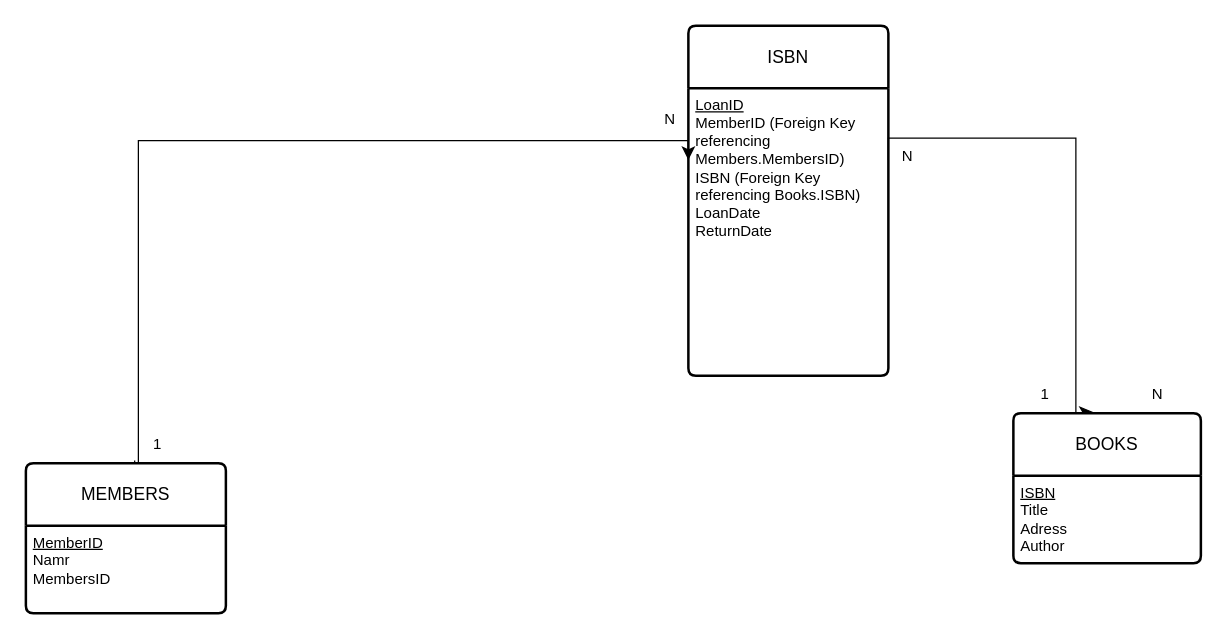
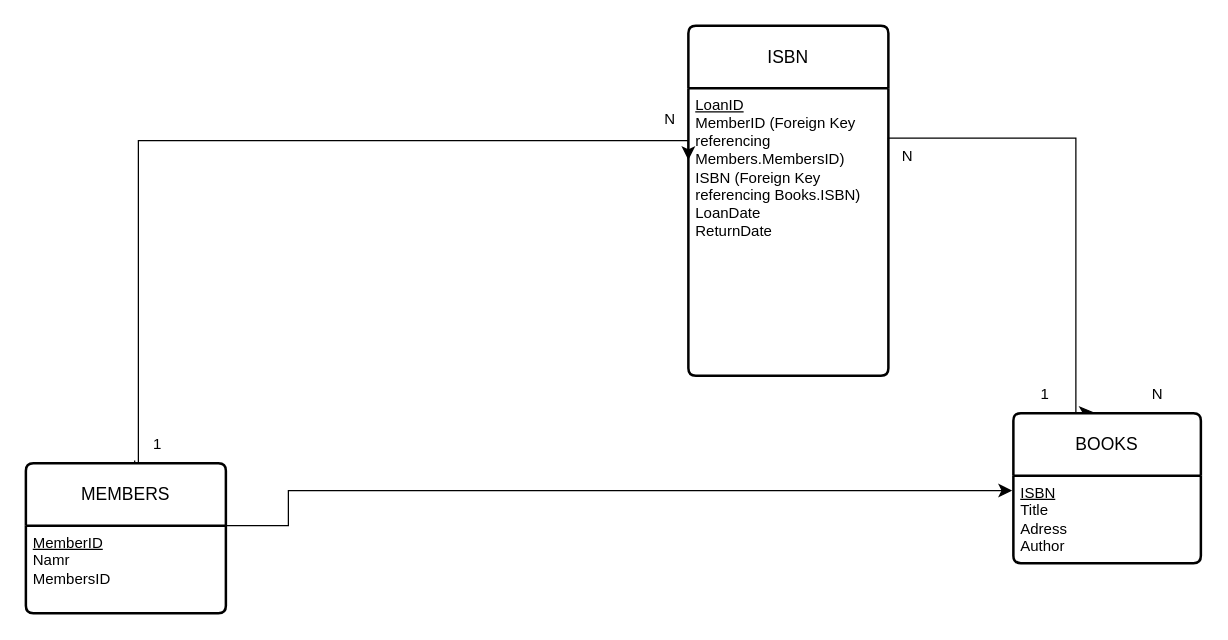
+ <mxCell id="4" value="" style="edgeStyle=segmentEdgeStyle;endArrow=classic;html=1;curved=0;rounded=0;endSize=8;startSize=8;sourcePerimeterSpacing=0;targetPerimeterSpacing=0;exitX=1;exitY=0;exitDx=0;exitDy=0;entryX=-0.007;entryY=0.171;entryDx=0;entryDy=0;entryPerimeter=0;" edge="1" parent="1" source="15" target="13"><mxGeometry width="100" relative="1" as="geometry"><mxPoint x="219.04" y="399.98" as="sourcePoint" /><mxPoint x="800" y="398.02" as="targetPoint" /><Array as="points"><mxPoint x="230" y="420" /><mxPoint x="230" y="392" /></Array></mxGeometry></mxCell>
